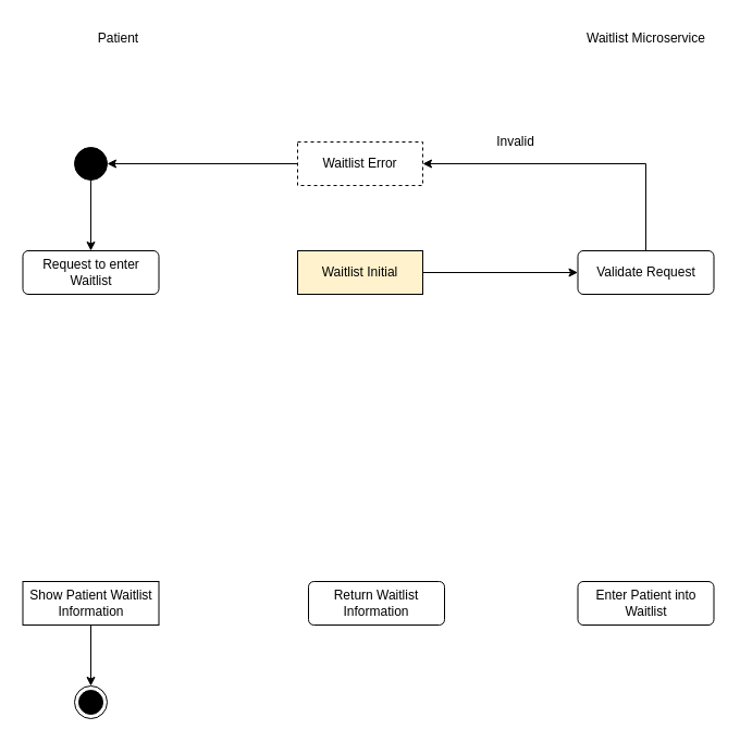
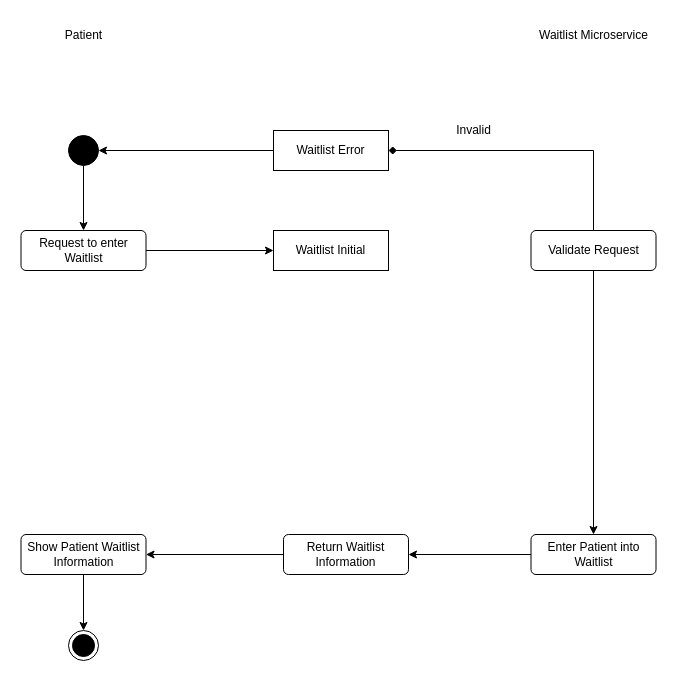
- <mxCell id="2" value="Patient&lt;br&gt;" style="text;html=1;align=center;verticalAlign=middle;resizable=0;points=[];autosize=1;strokeColor=none;fillColor=none;" parent="1" vertex="1"><mxGeometry x="78" y="20" width="60" height="30" as="geometry" /></mxCell>
+ <mxCell id="2" value="Patient&lt;br&gt;" style="text;html=1;align=center;verticalAlign=middle;resizable=0;points=[];autosize=1;strokeColor=none;fillColor=none;" parent="1" vertex="1"><mxGeometry x="53" y="20" width="60" height="30" as="geometry" /></mxCell>
- <mxCell id="18" value="Waitlist Error" style="html=1;align=center;verticalAlign=middle;rounded=0;absoluteArcSize=1;arcSize=10;dashed=1;whiteSpace=wrap;" parent="1" vertex="1"><mxGeometry x="273" y="130" width="115" height="40" as="geometry" /></mxCell>
+ <mxCell id="18" value="Waitlist Error" style="html=1;align=center;verticalAlign=middle;rounded=0;absoluteArcSize=1;arcSize=10;dashed=0;whiteSpace=wrap;" parent="1" vertex="1"><mxGeometry x="273" y="130" width="115" height="40" as="geometry" /></mxCell>
- <mxCell id="9" style="edgeStyle=orthogonalEdgeStyle;rounded=0;orthogonalLoop=1;jettySize=auto;html=1;exitX=0.5;exitY=0;exitDx=0;exitDy=0;entryX=1;entryY=0.5;entryDx=0;entryDy=0;" parent="1" source="10" target="18" edge="1"><mxGeometry relative="1" as="geometry" /></mxCell>
+ <mxCell id="9" style="edgeStyle=orthogonalEdgeStyle;rounded=0;orthogonalLoop=1;jettySize=auto;html=1;exitX=0.5;exitY=0;exitDx=0;exitDy=0;entryX=1;entryY=0.5;entryDx=0;entryDy=0;endArrow=diamond;" parent="1" source="10" target="18" edge="1"><mxGeometry relative="1" as="geometry" /></mxCell>
+ <mxCell id="15" value="" style="edgeStyle=orthogonalEdgeStyle;rounded=0;orthogonalLoop=1;jettySize=auto;html=1;entryX=0;entryY=0.5;entryDx=0;entryDy=0;" parent="1" source="7" target="16" edge="1"><mxGeometry relative="1" as="geometry"><mxPoint x="146" y="250" as="sourcePoint" /><mxPoint x="531" y="450" as="targetPoint" /></mxGeometry></mxCell>
- <mxCell id="16" value="Waitlist Initial" style="html=1;align=center;verticalAlign=middle;rounded=0;absoluteArcSize=1;arcSize=10;dashed=0;whiteSpace=wrap;fillColor=#fff2cc;" parent="1" vertex="1"><mxGeometry x="273" y="230" width="115" height="40" as="geometry" /></mxCell>
+ <mxCell id="16" value="Waitlist Initial" style="html=1;align=center;verticalAlign=middle;rounded=0;absoluteArcSize=1;arcSize=10;dashed=0;whiteSpace=wrap;" parent="1" vertex="1"><mxGeometry x="273" y="230" width="115" height="40" as="geometry" /></mxCell>
- <mxCell id="6" style="edgeStyle=orthogonalEdgeStyle;rounded=0;orthogonalLoop=1;jettySize=auto;html=1;entryX=0;entryY=0.5;entryDx=0;entryDy=0;" parent="1" source="16" target="10" edge="1"><mxGeometry relative="1" as="geometry" /></mxCell>
+ <mxCell id="8" style="edgeStyle=orthogonalEdgeStyle;rounded=0;orthogonalLoop=1;jettySize=auto;html=1;entryX=0.5;entryY=0;entryDx=0;entryDy=0;" parent="1" source="10" target="12" edge="1"><mxGeometry relative="1" as="geometry" /></mxCell>
- <mxCell id="14" value="Show Patient Waitlist Information" style="html=1;align=center;verticalAlign=middle;absoluteArcSize=1;arcSize=10;dashed=0;whiteSpace=wrap;rounded=0;" parent="1" vertex="1"><mxGeometry x="20.5" y="534" width="125" height="40" as="geometry" /></mxCell>
+ <mxCell id="14" value="Show Patient Waitlist Information" style="html=1;align=center;verticalAlign=middle;rounded=1;absoluteArcSize=1;arcSize=10;dashed=0;whiteSpace=wrap;" parent="1" vertex="1"><mxGeometry x="20.5" y="534" width="125" height="40" as="geometry" /></mxCell>
+ <mxCell id="21" style="edgeStyle=orthogonalEdgeStyle;rounded=0;orthogonalLoop=1;jettySize=auto;html=1;" edge="1" parent="1" source="22" target="14"><mxGeometry relative="1" as="geometry" /></mxCell>
+ <mxCell id="11" style="edgeStyle=orthogonalEdgeStyle;rounded=0;orthogonalLoop=1;jettySize=auto;html=1;entryX=1;entryY=0.5;entryDx=0;entryDy=0;" parent="1" source="12" target="22" edge="1"><mxGeometry relative="1" as="geometry" /></mxCell>
